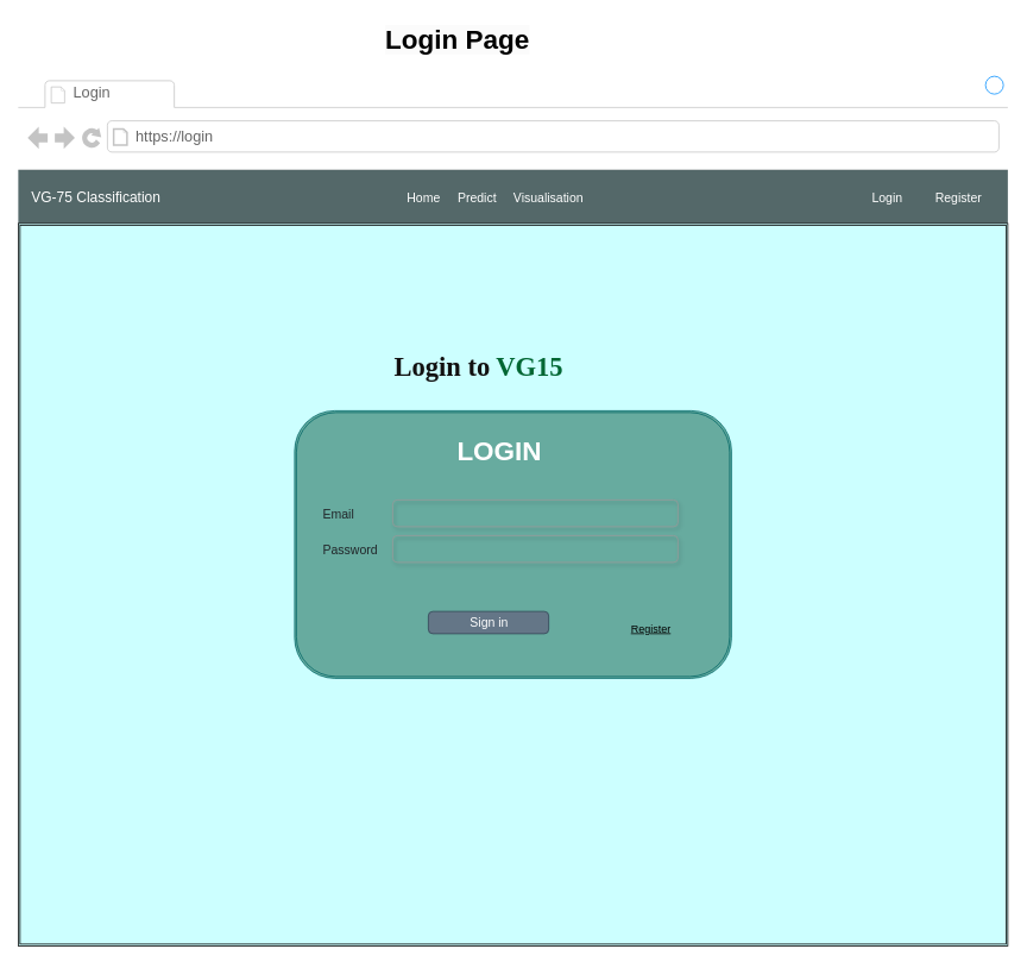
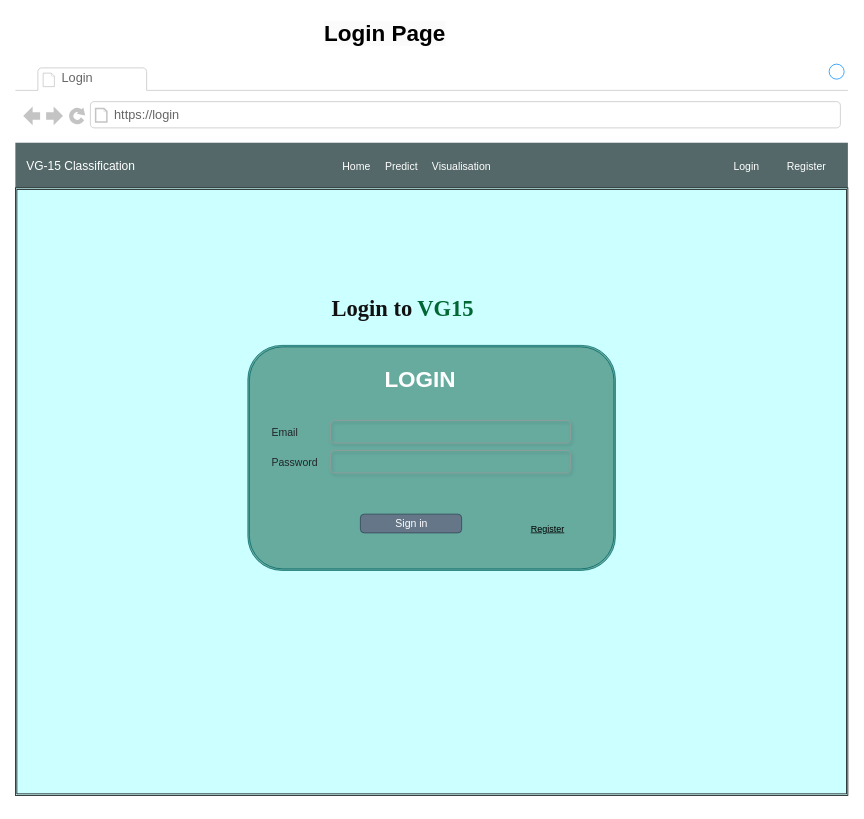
- <mxCell id="5" value="VG-75 Classification" style="html=1;shadow=0;dashed=0;fillColor=#546869;strokeColor=none;fontSize=16;fontColor=#ffffff;align=left;spacing=15;" vertex="1" parent="2"><mxGeometry y="110" width="1110" height="60" as="geometry" /></mxCell>
+ <mxCell id="5" value="VG-15 Classification" style="html=1;shadow=0;dashed=0;fillColor=#546869;strokeColor=none;fontSize=16;fontColor=#ffffff;align=left;spacing=15;" vertex="1" parent="2"><mxGeometry y="110" width="1110" height="60" as="geometry" /></mxCell>
